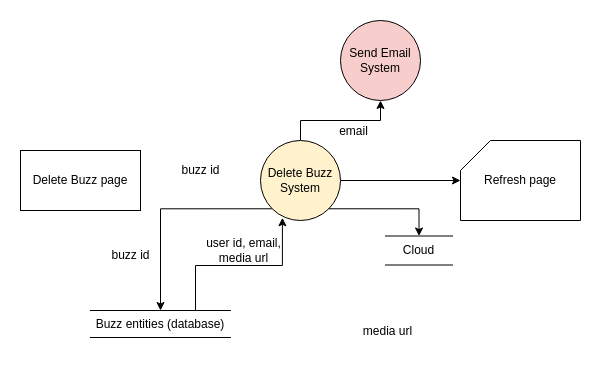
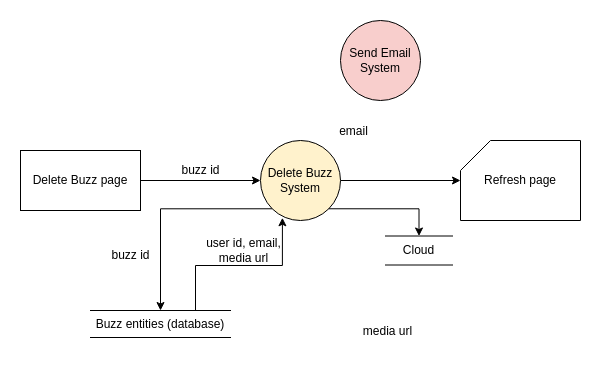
- <mxCell id="6" style="edgeStyle=orthogonalEdgeStyle;rounded=0;orthogonalLoop=1;jettySize=auto;html=1;exitX=0.5;exitY=0;exitDx=0;exitDy=0;entryX=0.5;entryY=1;entryDx=0;entryDy=0;" parent="1" source="7" target="17" edge="1"><mxGeometry relative="1" as="geometry" /></mxCell>
+ <mxCell id="2" style="edgeStyle=orthogonalEdgeStyle;rounded=0;orthogonalLoop=1;jettySize=auto;html=1;exitX=1;exitY=0.5;exitDx=0;exitDy=0;entryX=0;entryY=0.5;entryDx=0;entryDy=0;startArrow=none;" parent="1" source="12" target="7" edge="1"><mxGeometry relative="1" as="geometry" /></mxCell>
